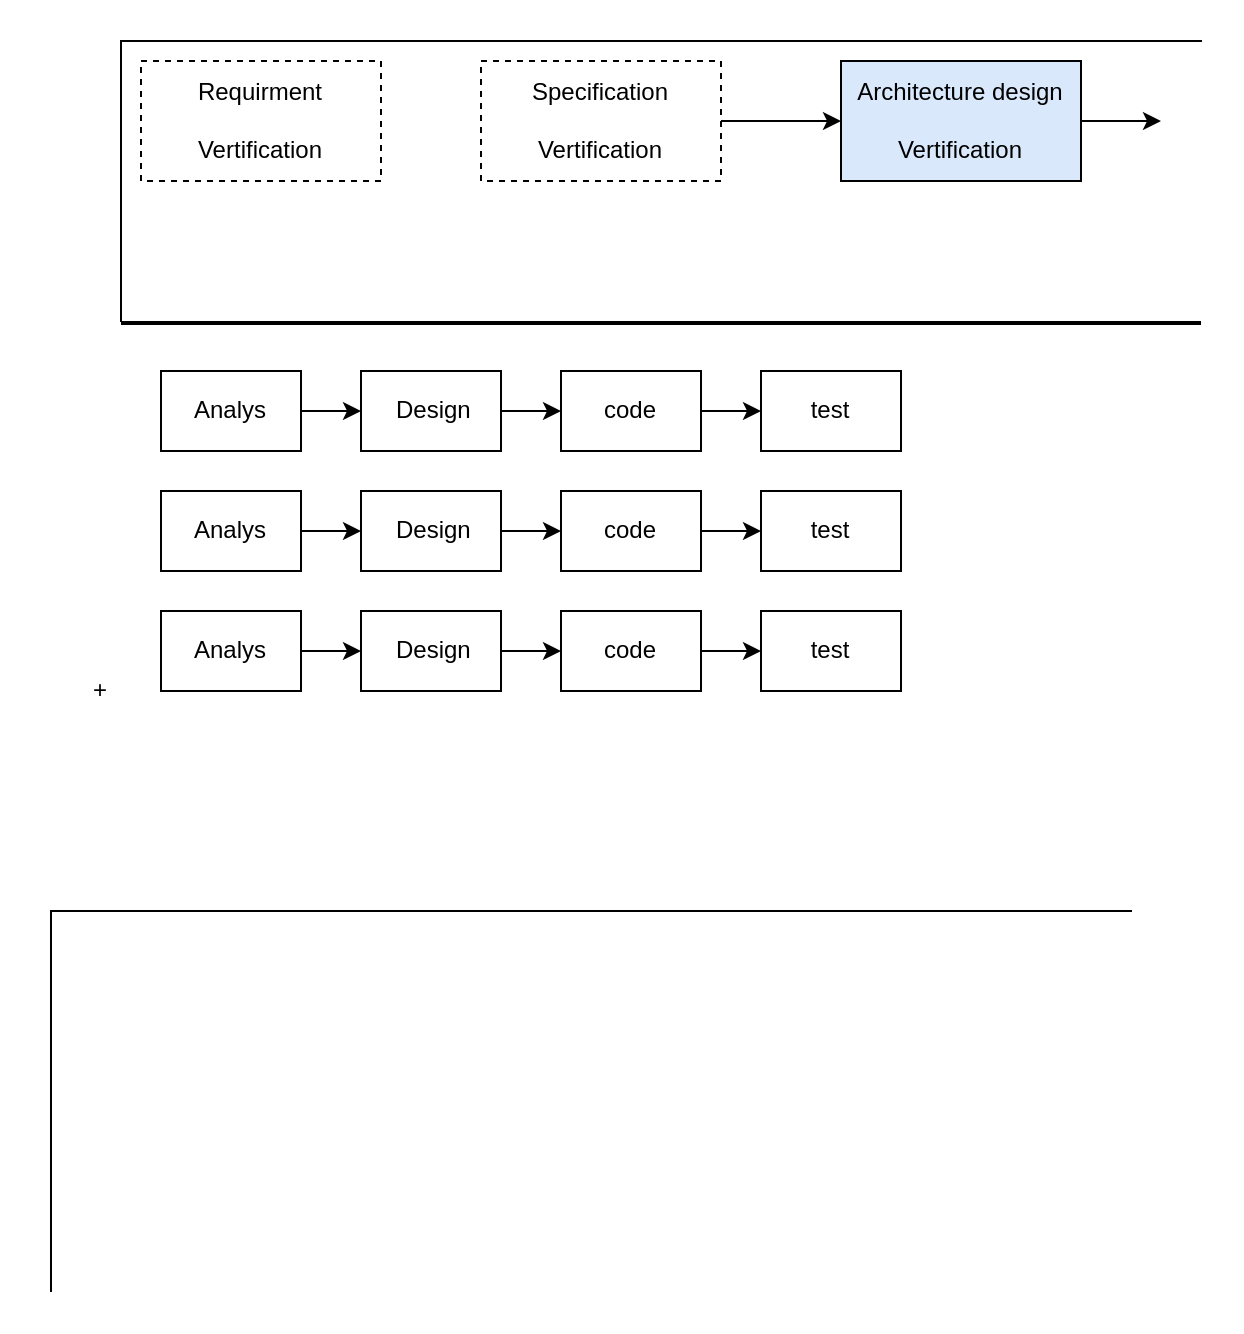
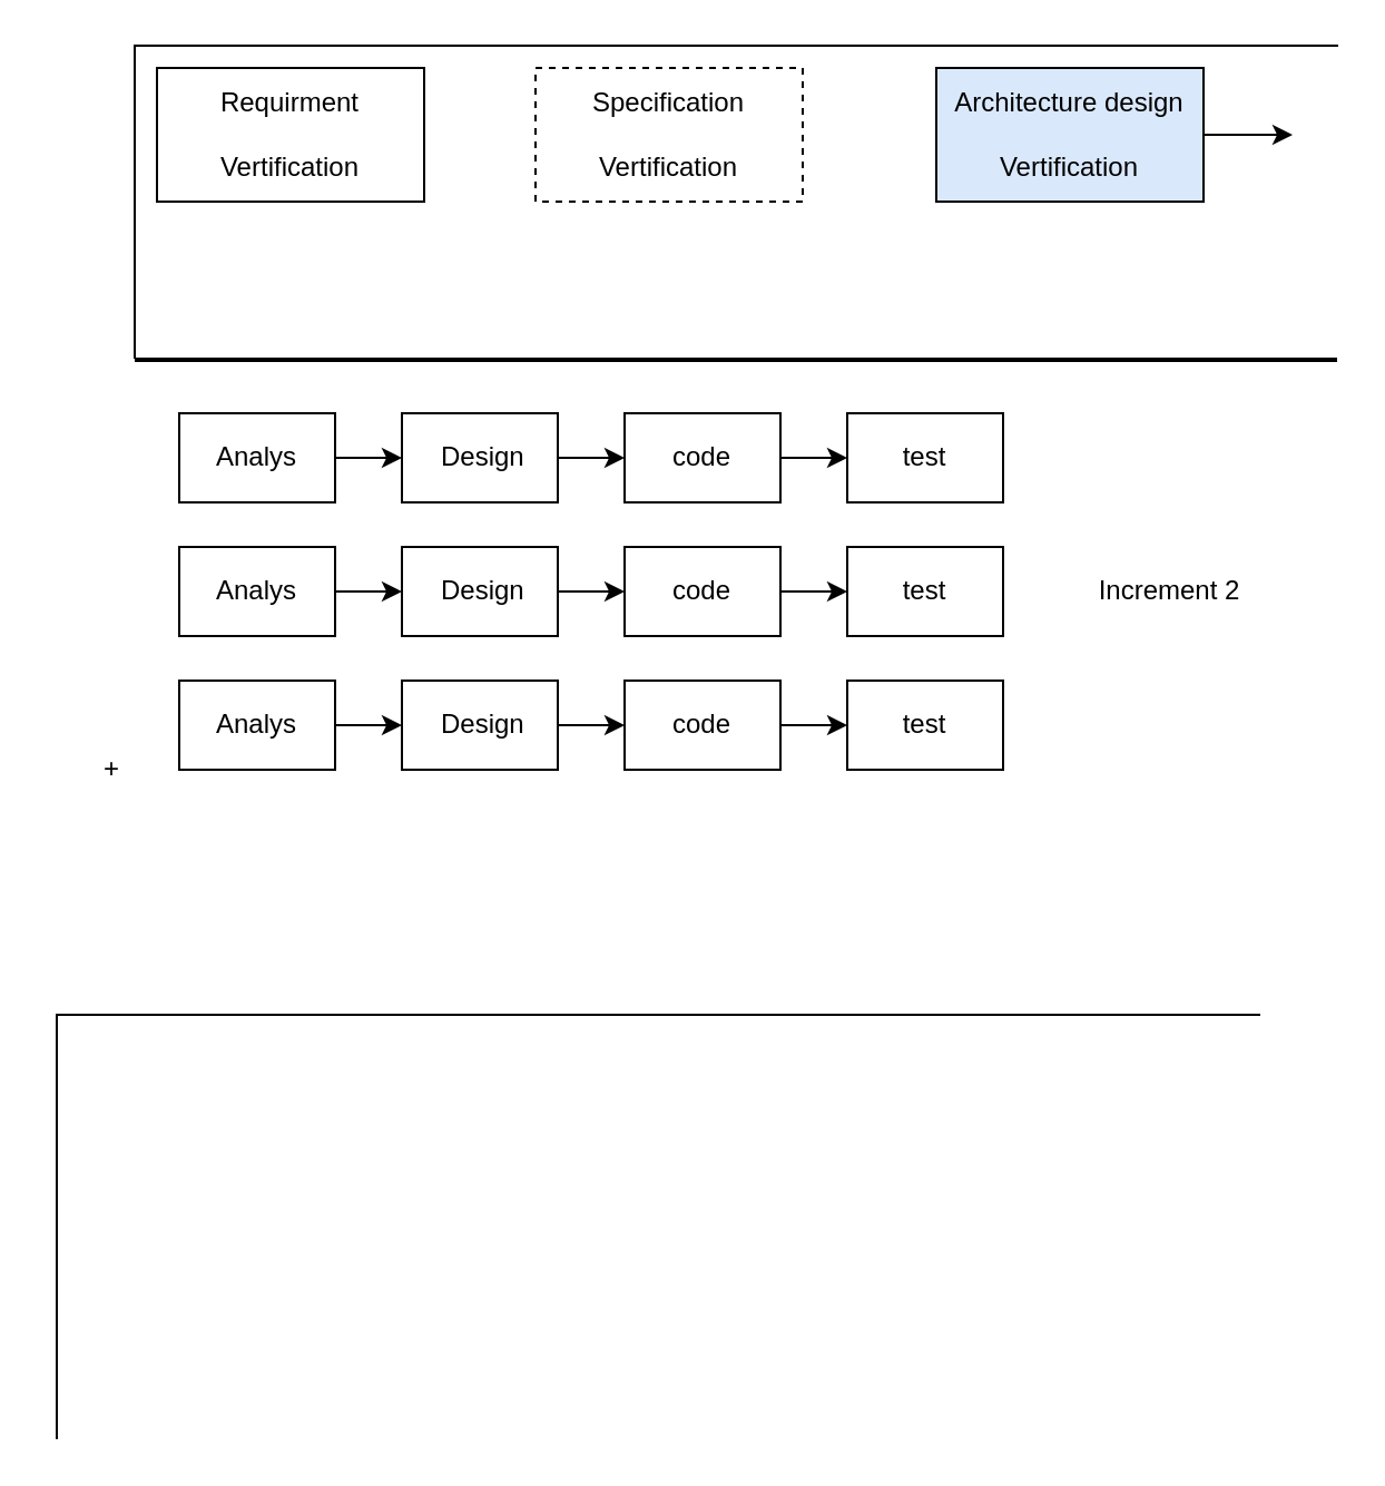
- <mxCell id="24" value="Requirment&lt;br&gt;&lt;br&gt;Vertification" style="rounded=0;whiteSpace=wrap;html=1;dashed=1;" parent="1" vertex="1"><mxGeometry x="70" y="30" width="120" height="60" as="geometry" /></mxCell>
+ <mxCell id="24" value="Requirment&lt;br&gt;&lt;br&gt;Vertification" style="rounded=0;whiteSpace=wrap;html=1;" parent="1" vertex="1"><mxGeometry x="70" y="30" width="120" height="60" as="geometry" /></mxCell>
- <mxCell id="25" style="edgeStyle=orthogonalEdgeStyle;rounded=0;orthogonalLoop=1;jettySize=auto;html=1;" parent="1" source="26" target="28" edge="1"><mxGeometry relative="1" as="geometry" /></mxCell>
+ <mxCell id="16" value="Increment 2" style="text;html=1;strokeColor=none;fillColor=none;align=center;verticalAlign=middle;whiteSpace=wrap;rounded=0;" parent="1" vertex="1"><mxGeometry x="480" y="250" width="90" height="30" as="geometry" /></mxCell>
